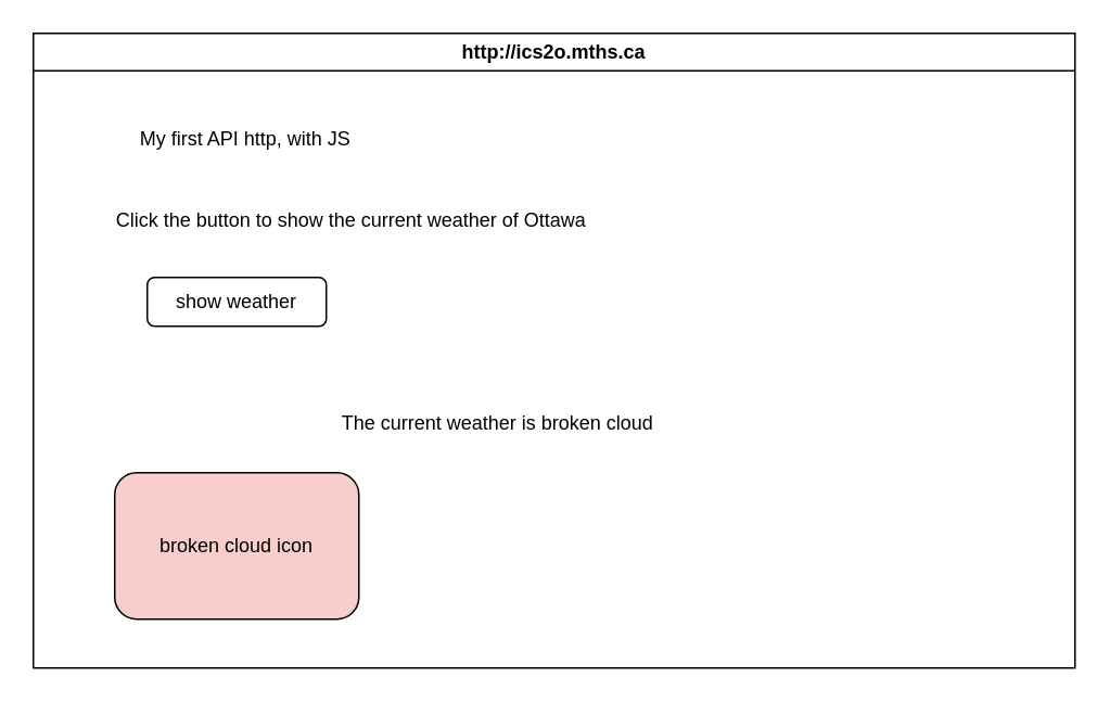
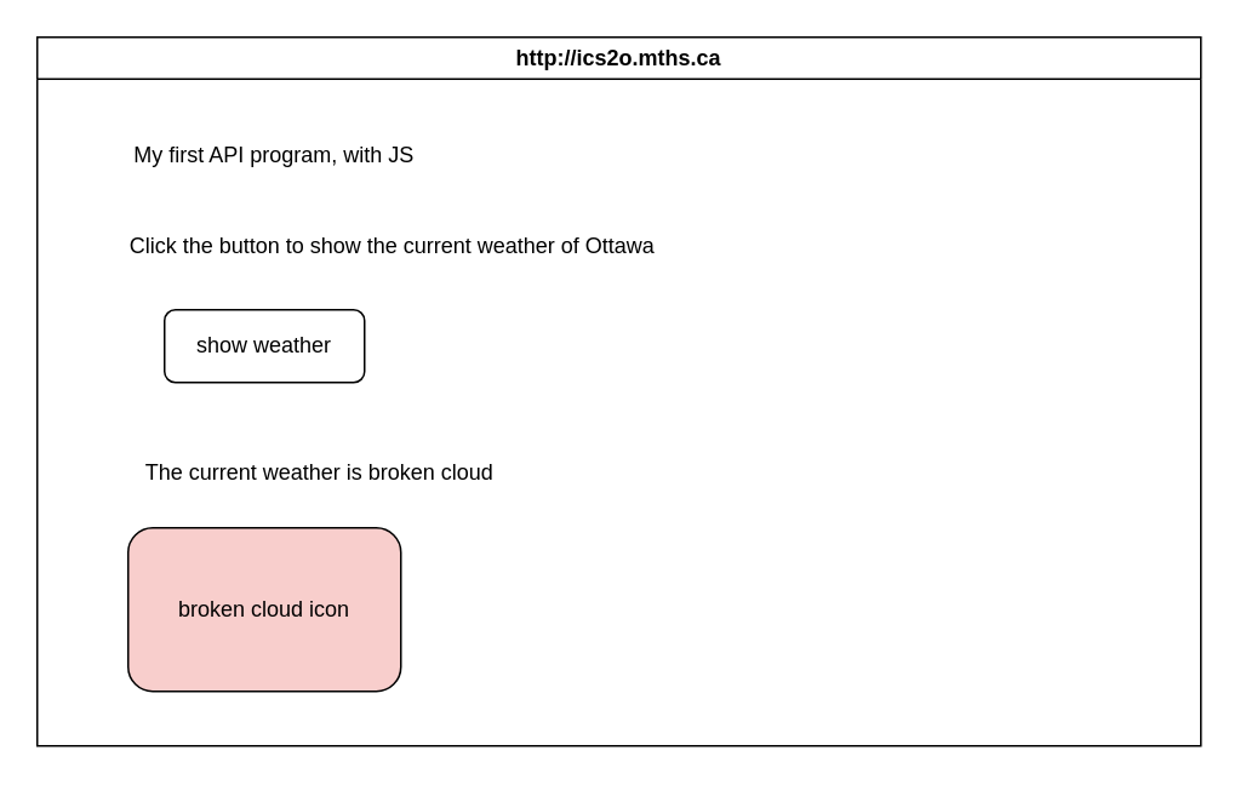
- <mxCell id="3" value="My first API http, with JS" style="text;html=1;align=center;verticalAlign=middle;resizable=0;points=[];autosize=1;strokeColor=none;fillColor=none;" vertex="1" parent="2"><mxGeometry x="40" y="50" width="180" height="30" as="geometry" /></mxCell>
+ <mxCell id="3" value="My first API program, with JS" style="text;html=1;align=center;verticalAlign=middle;resizable=0;points=[];autosize=1;strokeColor=none;fillColor=none;" vertex="1" parent="2"><mxGeometry x="40" y="50" width="180" height="30" as="geometry" /></mxCell>
- <mxCell id="5" value="show weather" style="rounded=1;whiteSpace=wrap;html=1;" vertex="1" parent="2"><mxGeometry x="70" y="150" width="110" height="30" as="geometry" /></mxCell>
+ <mxCell id="5" value="show weather" style="rounded=1;whiteSpace=wrap;html=1;" vertex="1" parent="2"><mxGeometry x="70" y="150" width="110" height="40" as="geometry" /></mxCell>
- <mxCell id="6" value="The current weather is broken cloud" style="text;html=1;align=center;verticalAlign=middle;resizable=0;points=[];autosize=1;strokeColor=none;fillColor=none;" vertex="1" parent="2"><mxGeometry x="175" y="225" width="220" height="30" as="geometry" /></mxCell>
+ <mxCell id="6" value="The current weather is broken cloud" style="text;html=1;align=center;verticalAlign=middle;resizable=0;points=[];autosize=1;strokeColor=none;fillColor=none;" vertex="1" parent="2"><mxGeometry x="45" y="225" width="220" height="30" as="geometry" /></mxCell>
